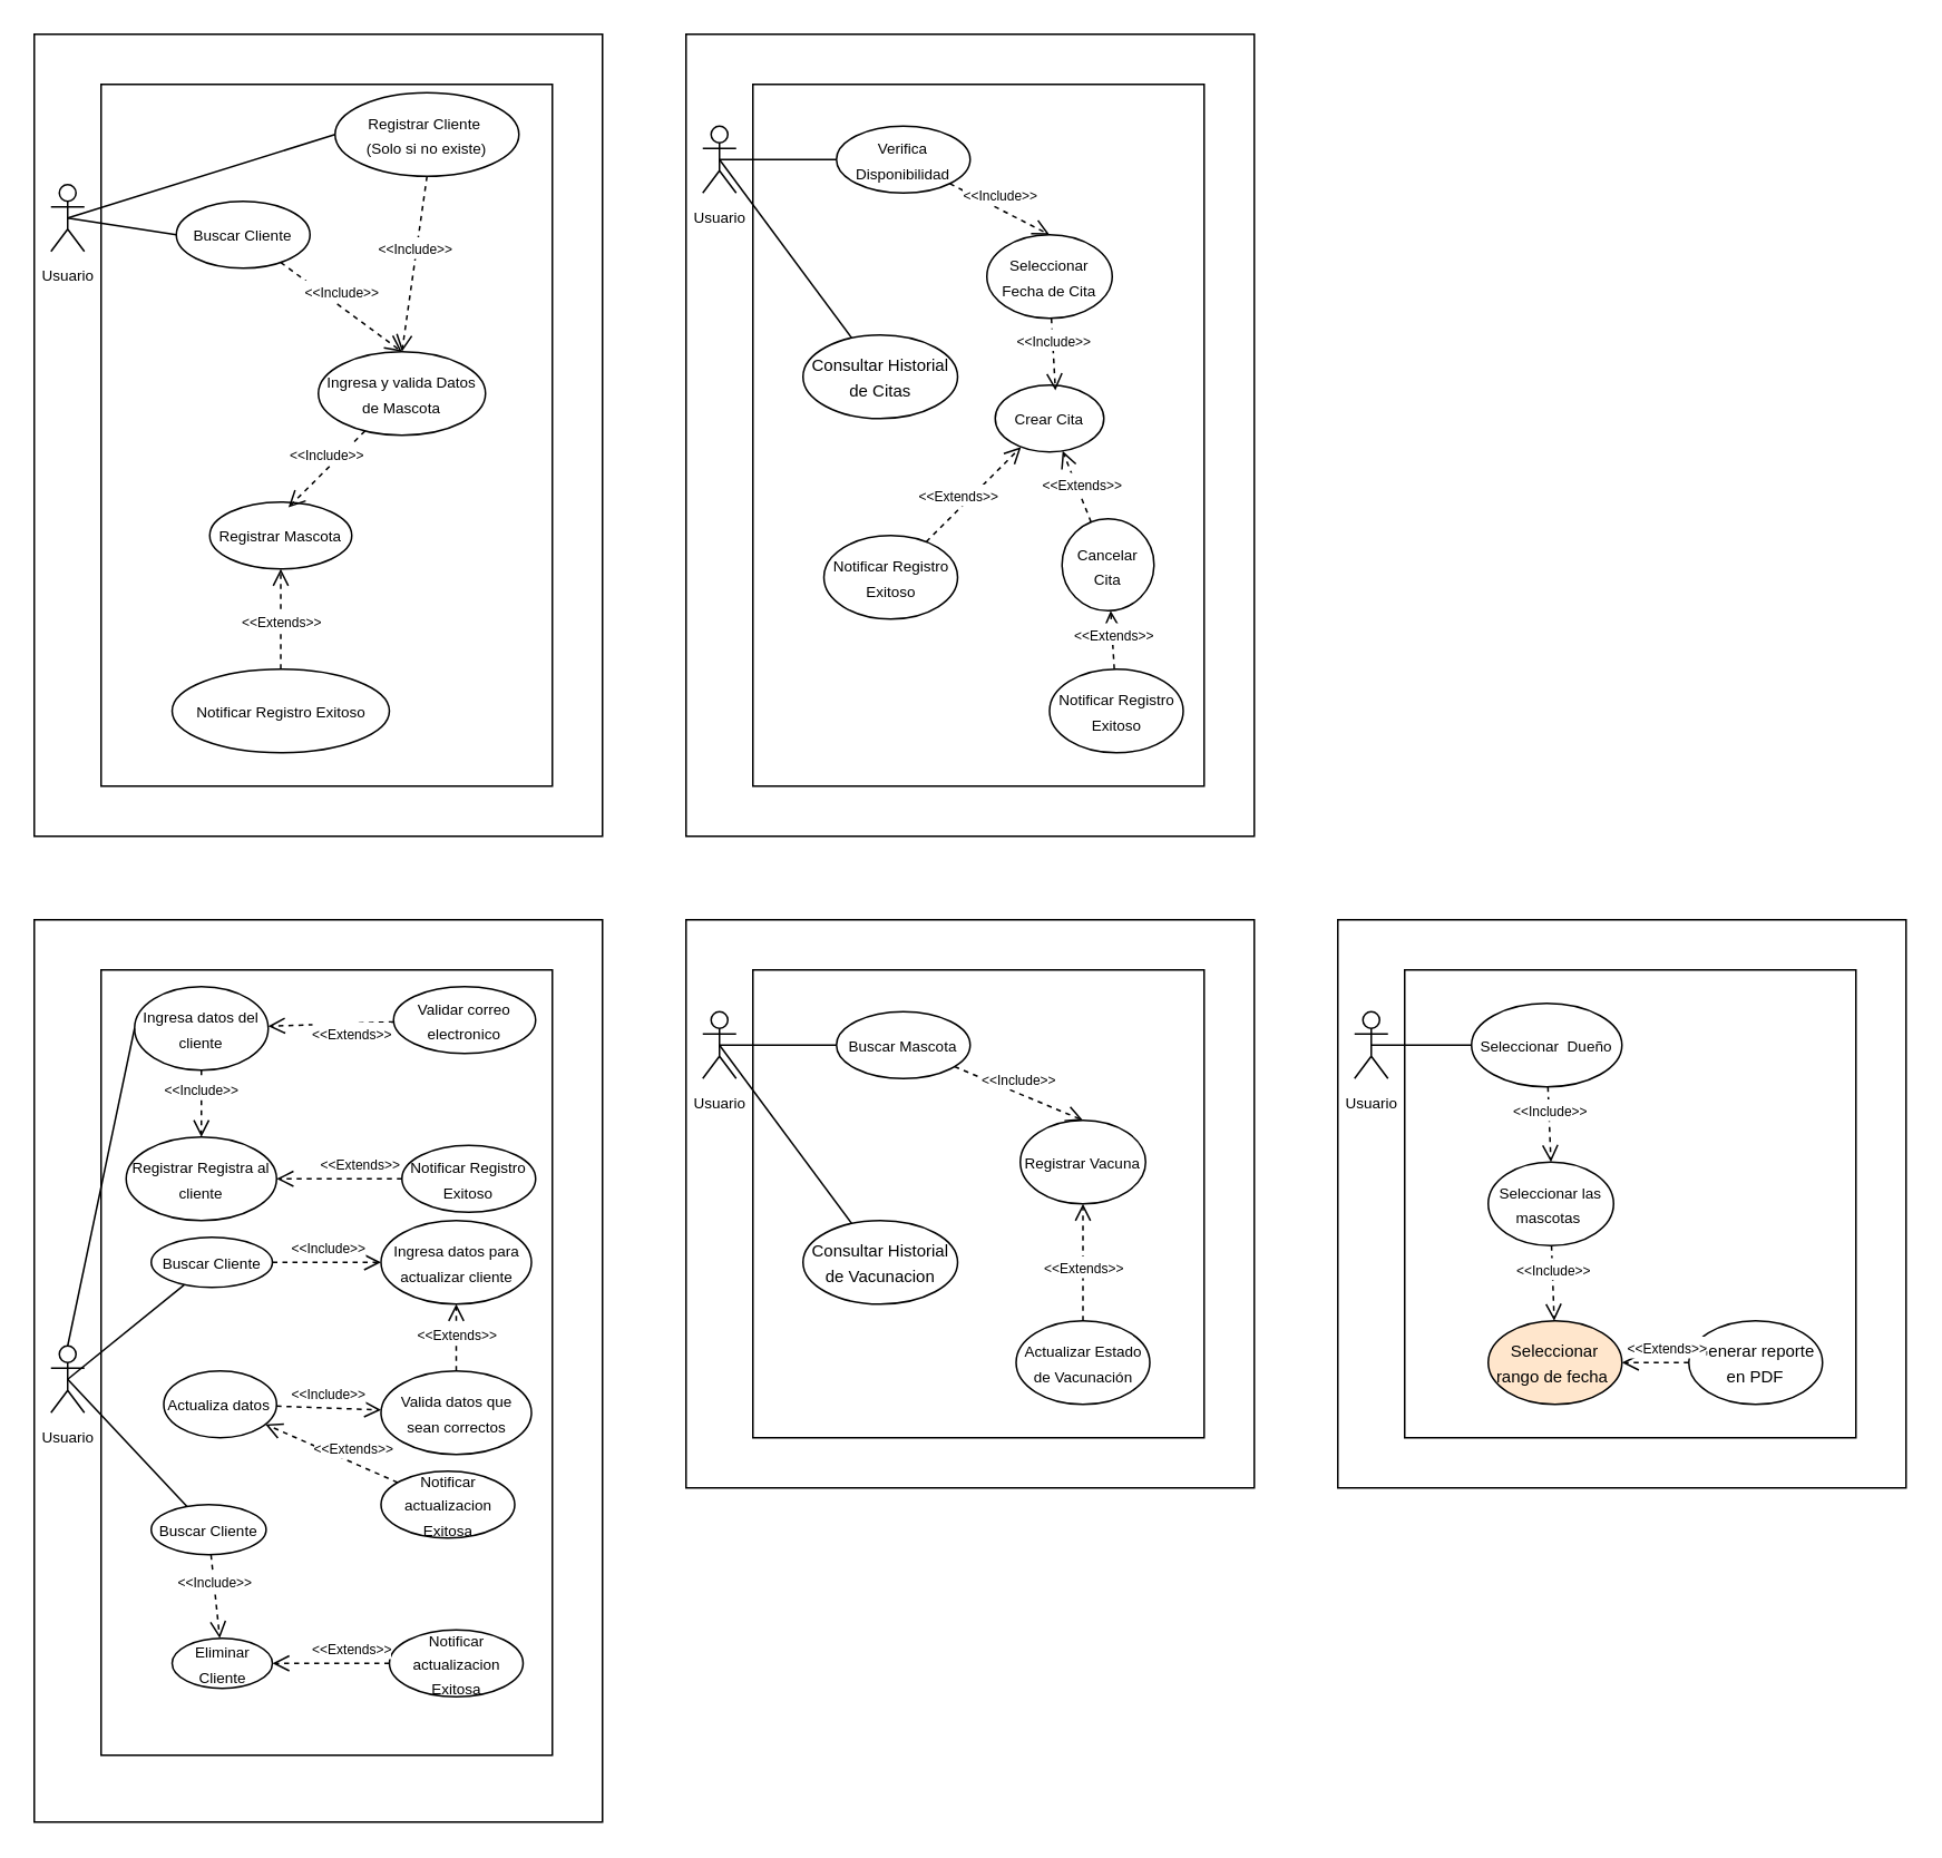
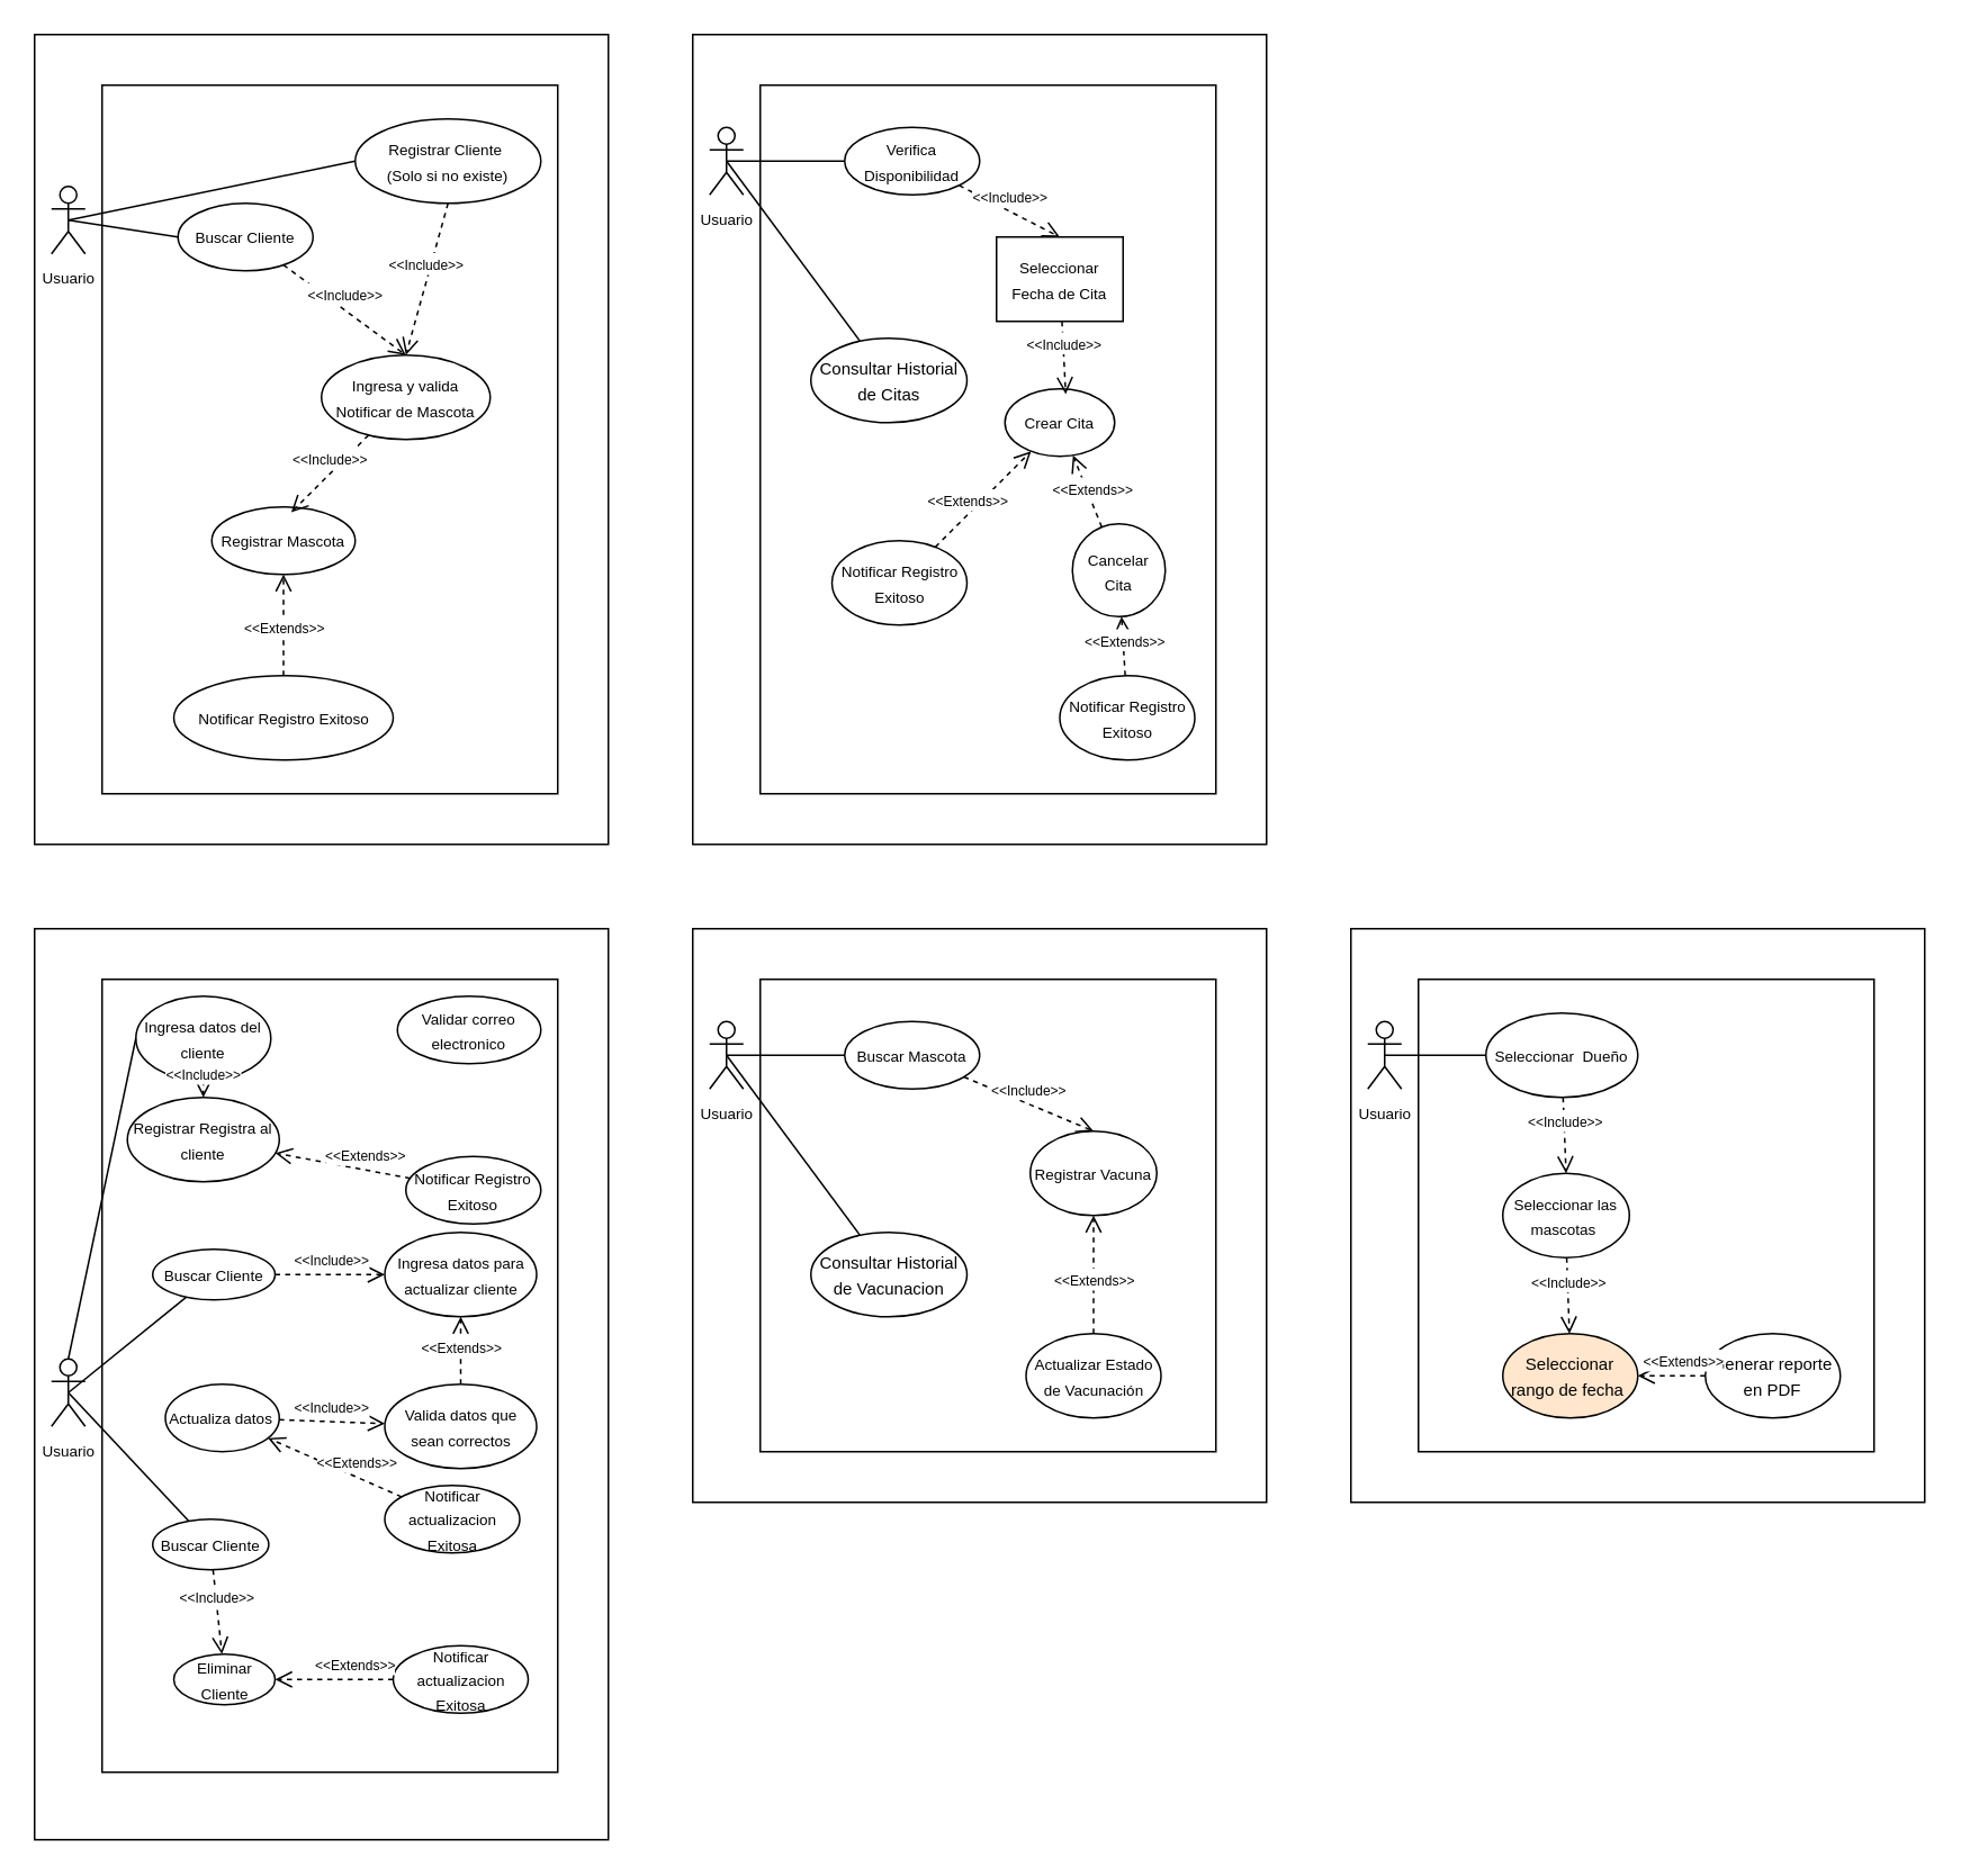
- <mxCell id="6" value="&lt;font style=&quot;font-size: 9px;&quot;&gt;Registrar Cliente&amp;nbsp;&lt;/font&gt;&lt;div&gt;&lt;font style=&quot;font-size: 9px;&quot;&gt;(Solo si no existe)&lt;/font&gt;&lt;/div&gt;" style="ellipse;whiteSpace=wrap;html=1;" parent="1" vertex="1"><mxGeometry x="200" y="55" width="110" height="50" as="geometry" /></mxCell>
+ <mxCell id="6" value="&lt;font style=&quot;font-size: 9px;&quot;&gt;Registrar Cliente&amp;nbsp;&lt;/font&gt;&lt;div&gt;&lt;font style=&quot;font-size: 9px;&quot;&gt;(Solo si no existe)&lt;/font&gt;&lt;/div&gt;" style="ellipse;whiteSpace=wrap;html=1;" parent="1" vertex="1"><mxGeometry x="210" y="70" width="110" height="50" as="geometry" /></mxCell>
- <mxCell id="31" value="&lt;font style=&quot;font-size: 9px;&quot;&gt;Seleccionar Fecha de Cita&lt;/font&gt;" style="ellipse;whiteSpace=wrap;html=1;" parent="1" vertex="1"><mxGeometry x="590" y="140" width="75" height="50" as="geometry" /></mxCell>
+ <mxCell id="31" value="&lt;font style=&quot;font-size: 9px;&quot;&gt;Seleccionar Fecha de Cita&lt;/font&gt;" style="whiteSpace=wrap;html=1;rounded=0;" parent="1" vertex="1"><mxGeometry x="590" y="140" width="75" height="50" as="geometry" /></mxCell>
- <mxCell id="7" value="&lt;font style=&quot;font-size: 9px;&quot;&gt;Ingresa y valida Datos de Mascota&lt;/font&gt;" style="ellipse;whiteSpace=wrap;html=1;" parent="1" vertex="1"><mxGeometry x="190" y="210" width="100" height="50" as="geometry" /></mxCell>
+ <mxCell id="7" value="&lt;font style=&quot;font-size: 9px;&quot;&gt;Ingresa y valida Notificar de Mascota&lt;/font&gt;" style="ellipse;whiteSpace=wrap;html=1;" parent="1" vertex="1"><mxGeometry x="190" y="210" width="100" height="50" as="geometry" /></mxCell>
- <mxCell id="26" value="&lt;font style=&quot;font-size: 8px;&quot;&gt;&amp;lt;&amp;lt;Extends&amp;gt;&amp;gt;&lt;/font&gt;" style="html=1;verticalAlign=bottom;endArrow=open;dashed=1;endSize=8;curved=0;rounded=0;" parent="1" source="20" target="19" edge="1"><mxGeometry x="-0.32" y="15" relative="1" as="geometry"><mxPoint x="156" y="670" as="sourcePoint" /><mxPoint x="160" y="740" as="targetPoint" /><mxPoint as="offset" /></mxGeometry></mxCell>
- <mxCell id="21" value="&lt;font style=&quot;font-size: 9px;&quot;&gt;Registrar Registra al cliente&lt;/font&gt;" style="ellipse;whiteSpace=wrap;html=1;" parent="1" vertex="1"><mxGeometry x="75" y="680" width="90" height="50" as="geometry" /></mxCell>
+ <mxCell id="21" value="&lt;font style=&quot;font-size: 9px;&quot;&gt;Registrar Registra al cliente&lt;/font&gt;" style="ellipse;whiteSpace=wrap;html=1;" parent="1" vertex="1"><mxGeometry x="75" y="650" width="90" height="50" as="geometry" /></mxCell>
